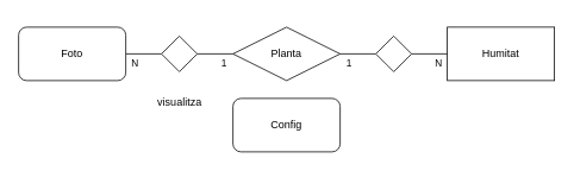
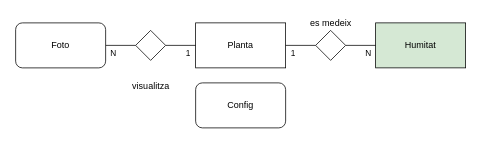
+ <mxCell id="13" value="es medeix" style="text;html=1;resizable=0;points=[];autosize=1;align=center;verticalAlign=top;spacingTop=-4;" vertex="1" parent="1"><mxGeometry x="405" y="20" width="70" height="20" as="geometry" /></mxCell>
- <mxCell id="3" value="Planta" style="rhombus;whiteSpace=wrap;html=1;" vertex="1" parent="1"><mxGeometry x="260" y="30" width="120" height="60" as="geometry" /></mxCell>
+ <mxCell id="3" value="Planta" style="rounded=0;whiteSpace=wrap;html=1;" vertex="1" parent="1"><mxGeometry x="260" y="30" width="120" height="60" as="geometry" /></mxCell>
- <mxCell id="2" value="Humitat" style="rounded=0;whiteSpace=wrap;html=1;" vertex="1" parent="1"><mxGeometry x="500" y="30" width="120" height="60" as="geometry" /></mxCell>
+ <mxCell id="2" value="Humitat" style="rounded=0;whiteSpace=wrap;html=1;fillColor=#d5e8d4;" vertex="1" parent="1"><mxGeometry x="500" y="30" width="120" height="60" as="geometry" /></mxCell>
